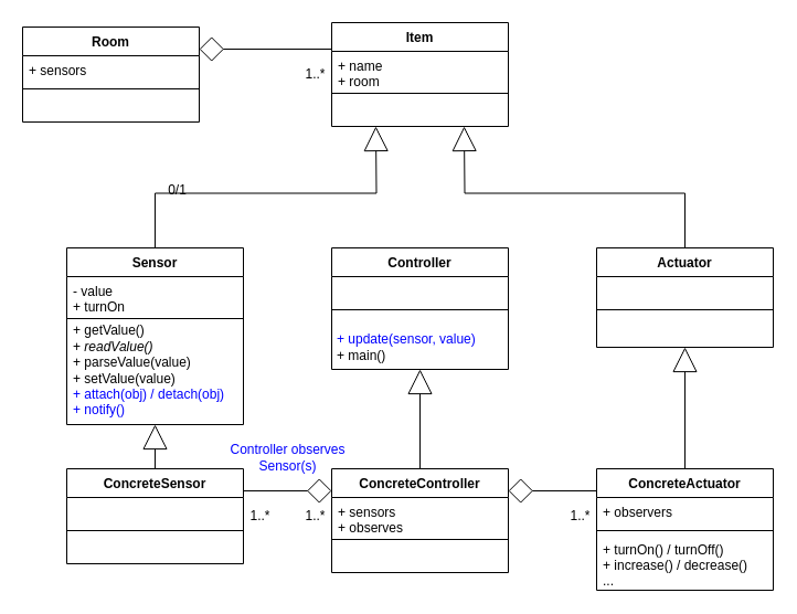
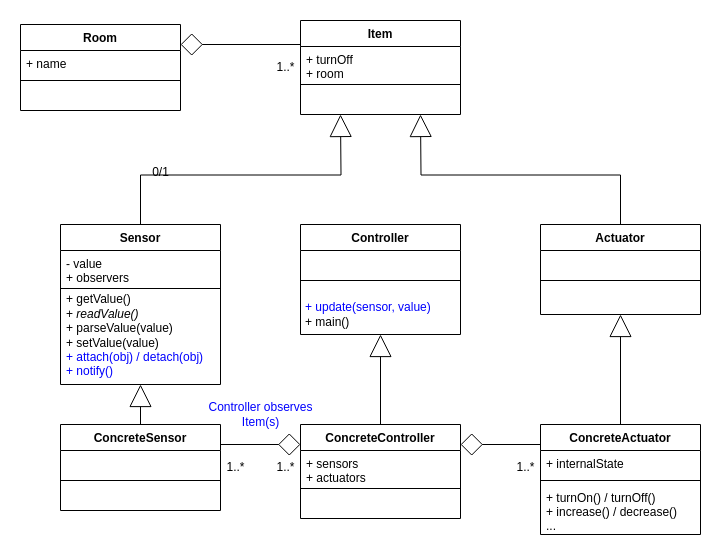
- <mxCell id="13" value="+ name&#10;+ room&#10;" style="text;strokeColor=none;fillColor=none;align=left;verticalAlign=top;spacingLeft=4;spacingRight=4;overflow=hidden;rotatable=0;points=[[0,0.5],[1,0.5]];portConstraint=eastwest;" vertex="1" parent="12"><mxGeometry y="26" width="160" height="34" as="geometry" /></mxCell>
+ <mxCell id="13" value="+ turnOff&#10;+ room&#10;" style="text;strokeColor=none;fillColor=none;align=left;verticalAlign=top;spacingLeft=4;spacingRight=4;overflow=hidden;rotatable=0;points=[[0,0.5],[1,0.5]];portConstraint=eastwest;" vertex="1" parent="12"><mxGeometry y="26" width="160" height="34" as="geometry" /></mxCell>
- <mxCell id="17" value="+ sensors" style="text;strokeColor=none;fillColor=none;align=left;verticalAlign=top;spacingLeft=4;spacingRight=4;overflow=hidden;rotatable=0;points=[[0,0.5],[1,0.5]];portConstraint=eastwest;" vertex="1" parent="16"><mxGeometry y="26" width="160" height="26" as="geometry" /></mxCell>
+ <mxCell id="17" value="+ name" style="text;strokeColor=none;fillColor=none;align=left;verticalAlign=top;spacingLeft=4;spacingRight=4;overflow=hidden;rotatable=0;points=[[0,0.5],[1,0.5]];portConstraint=eastwest;" vertex="1" parent="16"><mxGeometry y="26" width="160" height="26" as="geometry" /></mxCell>
- <mxCell id="4" value="- value&#10;+ turnOn&#10;" style="text;strokeColor=none;fillColor=none;align=left;verticalAlign=top;spacingLeft=4;spacingRight=4;overflow=hidden;rotatable=0;points=[[0,0.5],[1,0.5]];portConstraint=eastwest;" vertex="1" parent="3"><mxGeometry y="26" width="160" height="34" as="geometry" /></mxCell>
+ <mxCell id="4" value="- value&#10;+ observers&#10;" style="text;strokeColor=none;fillColor=none;align=left;verticalAlign=top;spacingLeft=4;spacingRight=4;overflow=hidden;rotatable=0;points=[[0,0.5],[1,0.5]];portConstraint=eastwest;" vertex="1" parent="3"><mxGeometry y="26" width="160" height="34" as="geometry" /></mxCell>
- <mxCell id="42" value="&lt;div&gt;&lt;font color=&quot;#0000FF&quot;&gt;Controller observes&lt;/font&gt;&lt;/div&gt;&lt;div&gt;&lt;font color=&quot;#0000FF&quot;&gt;Sensor(s)&lt;/font&gt;&lt;/div&gt;" style="text;html=1;align=center;verticalAlign=middle;resizable=0;points=[];autosize=1;" vertex="1" parent="1"><mxGeometry x="200" y="399" width="120" height="30" as="geometry" /></mxCell>
+ <mxCell id="42" value="&lt;div&gt;&lt;font color=&quot;#0000FF&quot;&gt;Controller observes&lt;/font&gt;&lt;/div&gt;&lt;div&gt;&lt;font color=&quot;#0000FF&quot;&gt;Item(s)&lt;/font&gt;&lt;/div&gt;" style="text;html=1;align=center;verticalAlign=middle;resizable=0;points=[];autosize=1;" vertex="1" parent="1"><mxGeometry x="200" y="399" width="120" height="30" as="geometry" /></mxCell>
- <mxCell id="37" value="+ sensors&#10;+ observes&#10;" style="text;strokeColor=none;fillColor=none;align=left;verticalAlign=top;spacingLeft=4;spacingRight=4;overflow=hidden;rotatable=0;points=[[0,0.5],[1,0.5]];portConstraint=eastwest;" vertex="1" parent="36"><mxGeometry y="26" width="160" height="34" as="geometry" /></mxCell>
+ <mxCell id="37" value="+ sensors&#10;+ actuators&#10;" style="text;strokeColor=none;fillColor=none;align=left;verticalAlign=top;spacingLeft=4;spacingRight=4;overflow=hidden;rotatable=0;points=[[0,0.5],[1,0.5]];portConstraint=eastwest;" vertex="1" parent="36"><mxGeometry y="26" width="160" height="34" as="geometry" /></mxCell>
- <mxCell id="27" value="+ observers" style="text;strokeColor=none;fillColor=none;align=left;verticalAlign=top;spacingLeft=4;spacingRight=4;overflow=hidden;rotatable=0;points=[[0,0.5],[1,0.5]];portConstraint=eastwest;" vertex="1" parent="26"><mxGeometry y="26" width="160" height="26" as="geometry" /></mxCell>
+ <mxCell id="27" value="+ internalState" style="text;strokeColor=none;fillColor=none;align=left;verticalAlign=top;spacingLeft=4;spacingRight=4;overflow=hidden;rotatable=0;points=[[0,0.5],[1,0.5]];portConstraint=eastwest;" vertex="1" parent="26"><mxGeometry y="26" width="160" height="26" as="geometry" /></mxCell>
